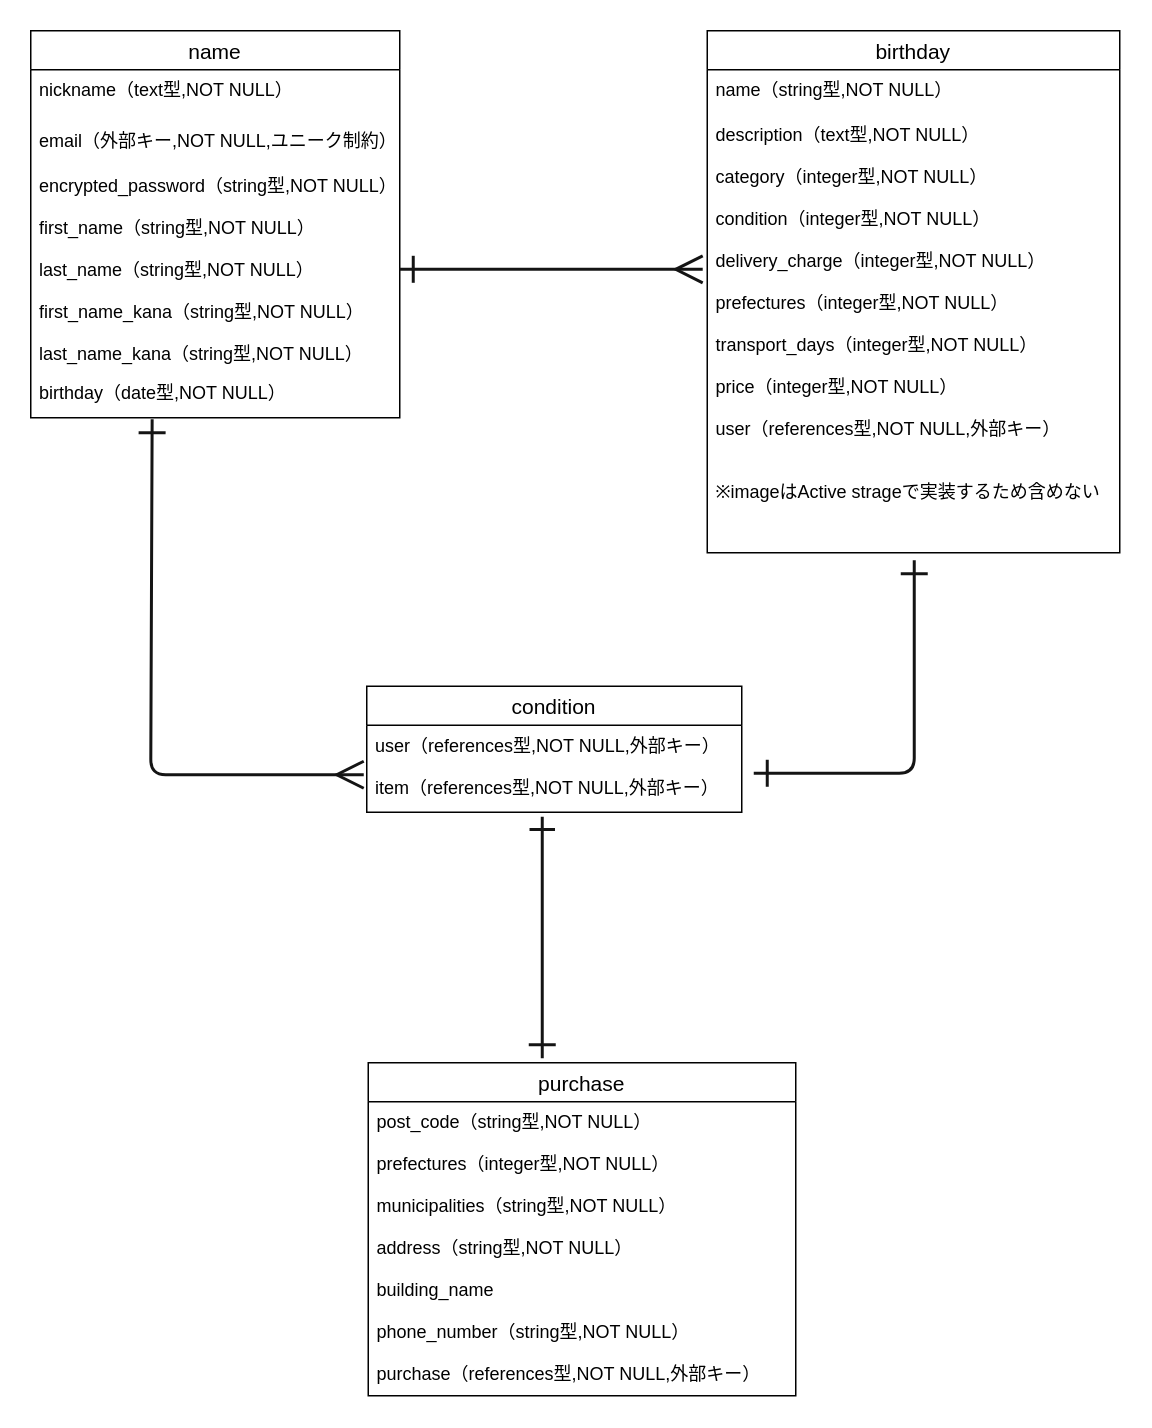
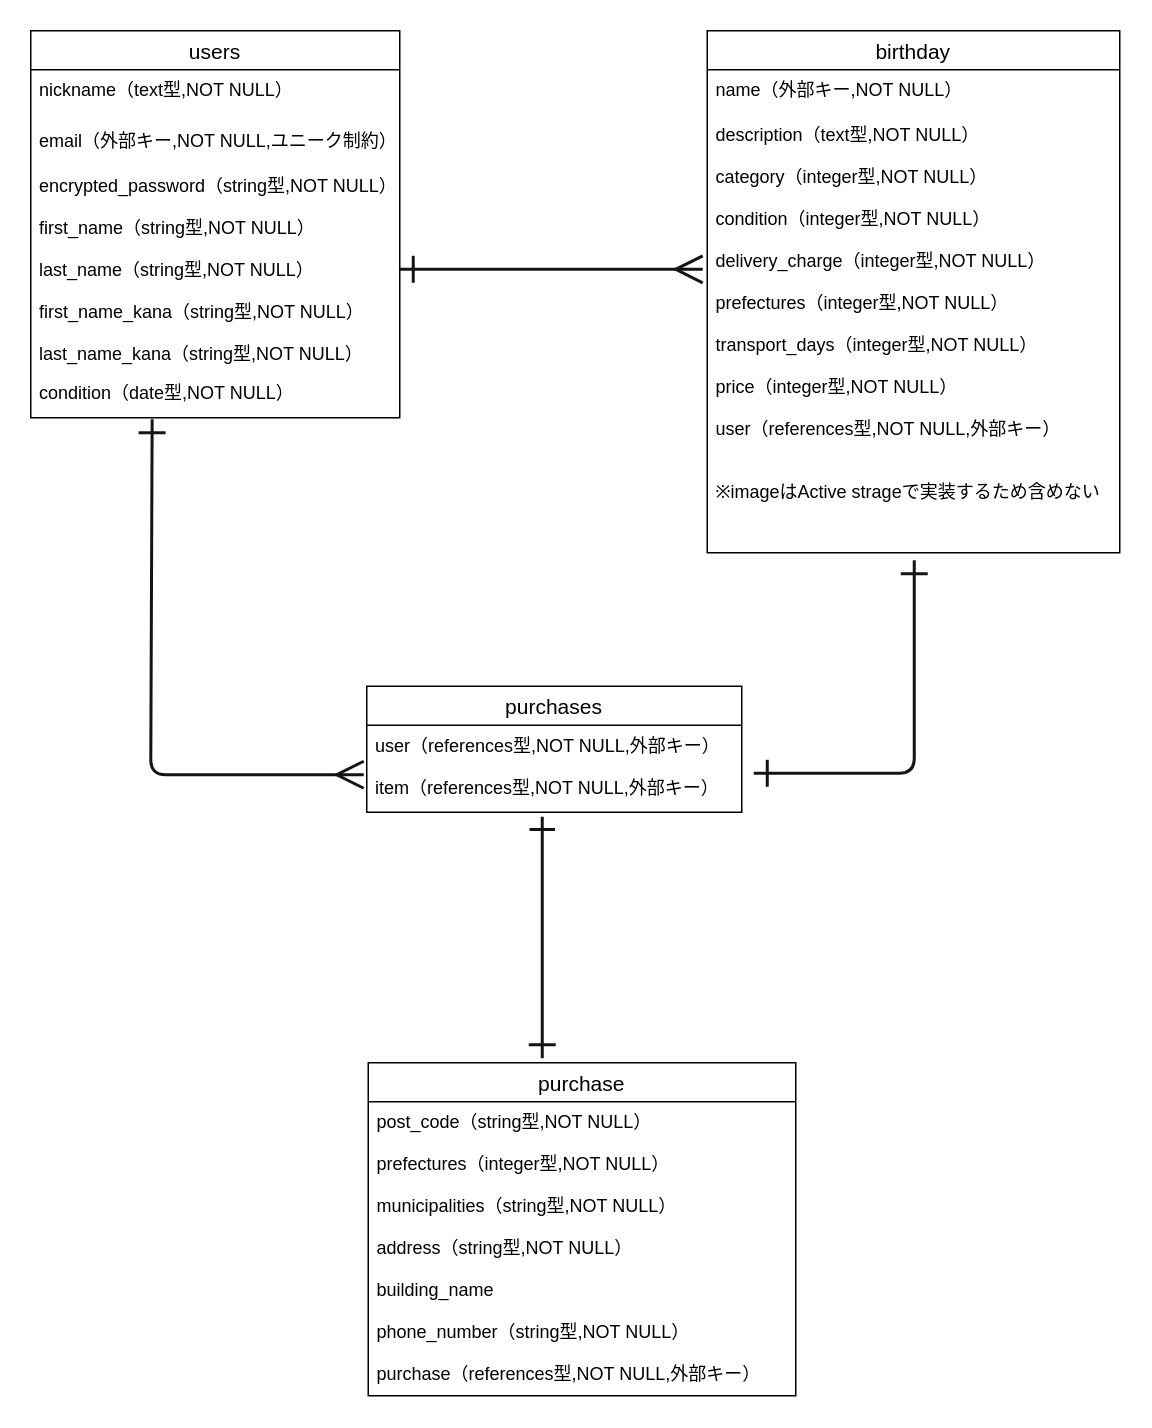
- <mxCell id="5" value="name" style="swimlane;fontStyle=0;childLayout=stackLayout;horizontal=1;startSize=26;horizontalStack=0;resizeParent=1;resizeParentMax=0;resizeLast=0;collapsible=1;marginBottom=0;align=center;fontSize=14;" parent="1" vertex="1"><mxGeometry x="20" y="20" width="246" height="258" as="geometry" /></mxCell>
+ <mxCell id="5" value="users" style="swimlane;fontStyle=0;childLayout=stackLayout;horizontal=1;startSize=26;horizontalStack=0;resizeParent=1;resizeParentMax=0;resizeLast=0;collapsible=1;marginBottom=0;align=center;fontSize=14;" parent="1" vertex="1"><mxGeometry x="20" y="20" width="246" height="258" as="geometry" /></mxCell>
- <mxCell id="3" value="name（string型,NOT NULL）" style="text;strokeColor=none;fillColor=none;spacingLeft=4;spacingRight=4;overflow=hidden;rotatable=0;points=[[0,0.5],[1,0.5]];portConstraint=eastwest;fontSize=12;" parent="2" vertex="1"><mxGeometry y="26" width="275" height="30" as="geometry" /></mxCell>
+ <mxCell id="3" value="name（外部キー,NOT NULL）" style="text;strokeColor=none;fillColor=none;spacingLeft=4;spacingRight=4;overflow=hidden;rotatable=0;points=[[0,0.5],[1,0.5]];portConstraint=eastwest;fontSize=12;" parent="2" vertex="1"><mxGeometry y="26" width="275" height="30" as="geometry" /></mxCell>
- <mxCell id="9" value="birthday（date型,NOT NULL）" style="text;strokeColor=none;fillColor=none;spacingLeft=4;spacingRight=4;overflow=hidden;rotatable=0;points=[[0,0.5],[1,0.5]];portConstraint=eastwest;fontSize=12;" parent="5" vertex="1"><mxGeometry y="228" width="246" height="30" as="geometry" /></mxCell>
+ <mxCell id="9" value="condition（date型,NOT NULL）" style="text;strokeColor=none;fillColor=none;spacingLeft=4;spacingRight=4;overflow=hidden;rotatable=0;points=[[0,0.5],[1,0.5]];portConstraint=eastwest;fontSize=12;" parent="5" vertex="1"><mxGeometry y="228" width="246" height="30" as="geometry" /></mxCell>
- <mxCell id="11" value="condition" style="swimlane;fontStyle=0;childLayout=stackLayout;horizontal=1;startSize=26;horizontalStack=0;resizeParent=1;resizeParentMax=0;resizeLast=0;collapsible=1;marginBottom=0;align=center;fontSize=14;" parent="1" vertex="1"><mxGeometry x="244" y="457" width="250" height="84" as="geometry" /></mxCell>
+ <mxCell id="11" value="purchases" style="swimlane;fontStyle=0;childLayout=stackLayout;horizontal=1;startSize=26;horizontalStack=0;resizeParent=1;resizeParentMax=0;resizeLast=0;collapsible=1;marginBottom=0;align=center;fontSize=14;" parent="1" vertex="1"><mxGeometry x="244" y="457" width="250" height="84" as="geometry" /></mxCell>
